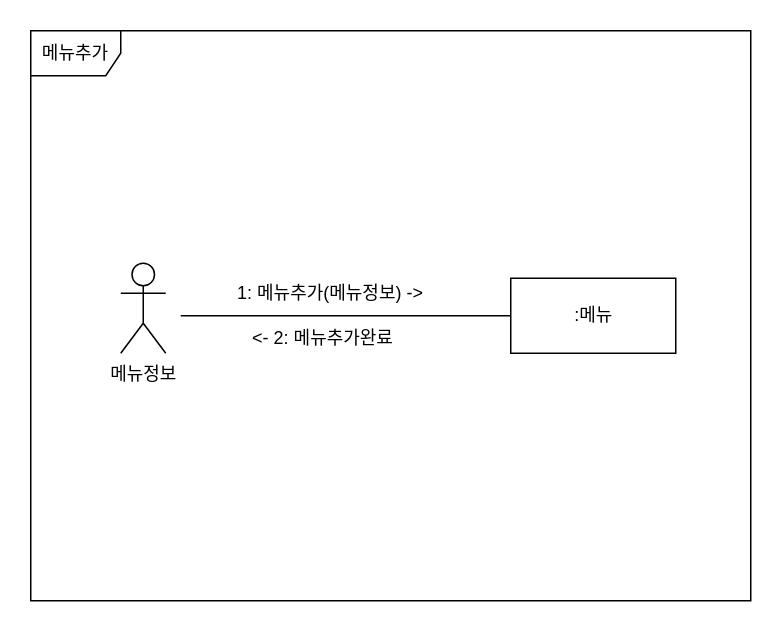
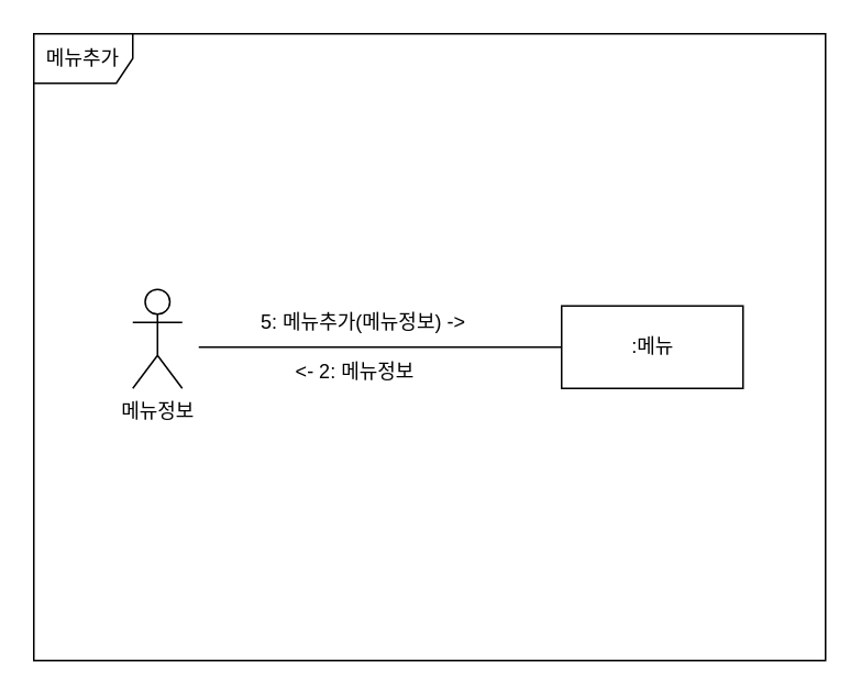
- <mxCell id="6" value="1: 메뉴추가(메뉴정보) -&amp;gt;" style="text;html=1;strokeColor=none;fillColor=none;align=center;verticalAlign=middle;whiteSpace=wrap;rounded=0;" vertex="1" parent="1"><mxGeometry x="140" y="185" width="160" height="20" as="geometry" /></mxCell>
+ <mxCell id="6" value="5: 메뉴추가(메뉴정보) -&amp;gt;" style="text;html=1;strokeColor=none;fillColor=none;align=center;verticalAlign=middle;whiteSpace=wrap;rounded=0;" vertex="1" parent="1"><mxGeometry x="140" y="185" width="160" height="20" as="geometry" /></mxCell>
- <mxCell id="7" value="&amp;lt;- 2: 메뉴추가완료" style="text;html=1;strokeColor=none;fillColor=none;align=center;verticalAlign=middle;whiteSpace=wrap;rounded=0;" vertex="1" parent="1"><mxGeometry x="150" y="215" width="130" height="20" as="geometry" /></mxCell>
+ <mxCell id="7" value="&amp;lt;- 2: 메뉴정보" style="text;html=1;strokeColor=none;fillColor=none;align=center;verticalAlign=middle;whiteSpace=wrap;rounded=0;" vertex="1" parent="1"><mxGeometry x="150" y="215" width="130" height="20" as="geometry" /></mxCell>
